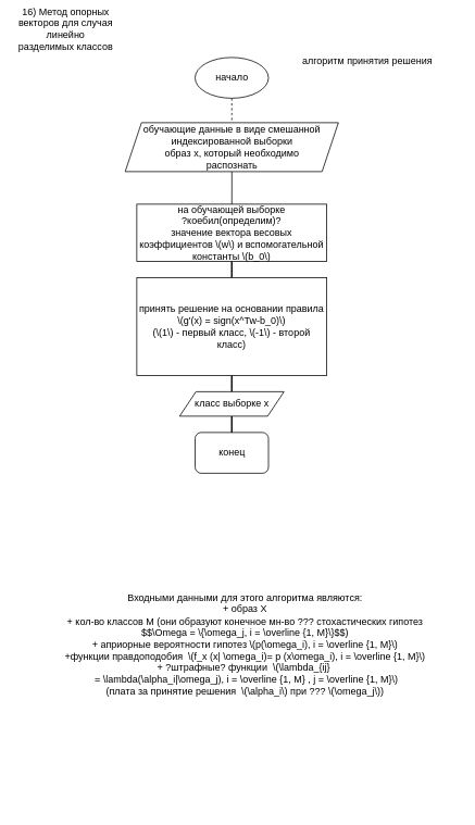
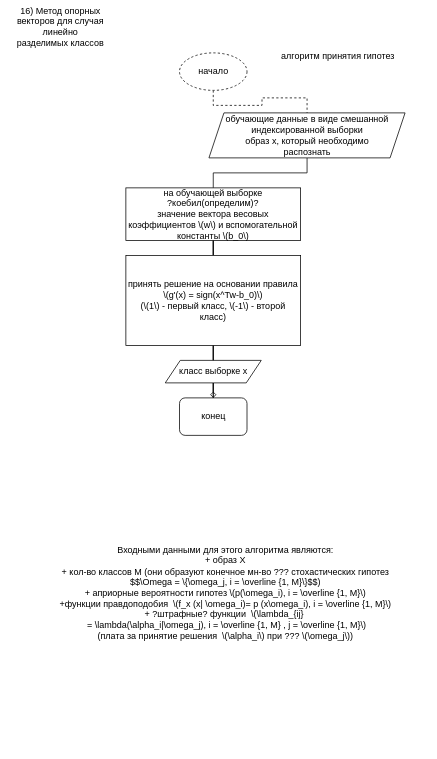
- <mxCell id="13" value="алгоритм принятия решения" style="text;html=1;strokeColor=none;fillColor=none;align=center;verticalAlign=middle;whiteSpace=wrap;rounded=0;" parent="1" vertex="1"><mxGeometry x="360" y="60" width="180" height="30" as="geometry" /></mxCell>
+ <mxCell id="13" value="алгоритм принятия гипотез" style="text;html=1;strokeColor=none;fillColor=none;align=center;verticalAlign=middle;whiteSpace=wrap;rounded=0;" parent="1" vertex="1"><mxGeometry x="360" y="60" width="180" height="30" as="geometry" /></mxCell>
- <mxCell id="3" value="начало" style="ellipse;whiteSpace=wrap;html=1;" parent="1" vertex="1"><mxGeometry x="238.5" y="70" width="90" height="50" as="geometry" /></mxCell>
+ <mxCell id="3" value="начало" style="ellipse;whiteSpace=wrap;html=1;dashed=1;" parent="1" vertex="1"><mxGeometry x="238.5" y="70" width="90" height="50" as="geometry" /></mxCell>
- <mxCell id="5" value="обучающие данные в виде смешанной индексированной&amp;nbsp;выборки&lt;br&gt;образ x, который необходимо &lt;br&gt;распознать" style="shape=parallelogram;perimeter=parallelogramPerimeter;whiteSpace=wrap;html=1;fixedSize=1;strokeColor=default;fillColor=default;allowArrows=1;connectable=1;" parent="1" vertex="1"><mxGeometry x="152.75" y="150" width="261.5" height="60" as="geometry" /></mxCell>
+ <mxCell id="5" value="обучающие данные в виде смешанной индексированной&amp;nbsp;выборки&lt;br&gt;образ x, который необходимо &lt;br&gt;распознать" style="shape=parallelogram;perimeter=parallelogramPerimeter;whiteSpace=wrap;html=1;fixedSize=1;strokeColor=default;fillColor=default;allowArrows=1;connectable=1;" parent="1" vertex="1"><mxGeometry x="277.75" y="150" width="261.5" height="60" as="geometry" /></mxCell>
- <mxCell id="10" style="edgeStyle=orthogonalEdgeStyle;rounded=0;orthogonalLoop=1;jettySize=auto;html=1;entryX=0.5;entryY=0;entryDx=0;entryDy=0;startArrow=none;startFill=0;endArrow=none;endFill=0;" parent="1" source="11" target="12" edge="1"><mxGeometry relative="1" as="geometry" /></mxCell>
+ <mxCell id="10" style="edgeStyle=orthogonalEdgeStyle;rounded=0;orthogonalLoop=1;jettySize=auto;html=1;entryX=0.5;entryY=0;entryDx=0;entryDy=0;startArrow=none;startFill=0;endArrow=diamond;endFill=0;" parent="1" source="11" target="12" edge="1"><mxGeometry relative="1" as="geometry" /></mxCell>
